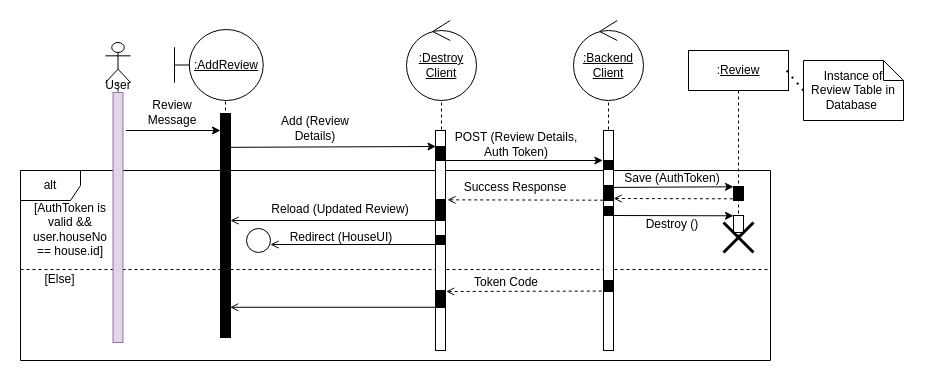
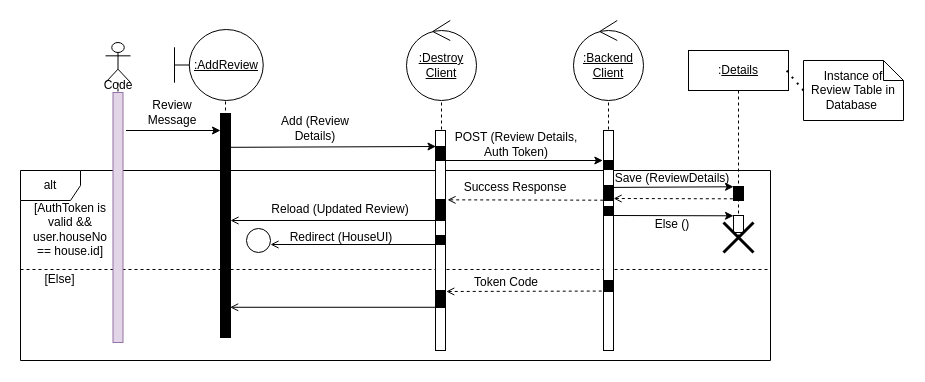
- <mxCell id="31" value=":&lt;u&gt;Review&lt;/u&gt;" style="shape=umlLifeline;perimeter=lifelinePerimeter;whiteSpace=wrap;html=1;container=1;collapsible=0;recursiveResize=0;outlineConnect=0;" parent="1" vertex="1"><mxGeometry x="688" y="50" width="100" height="190" as="geometry" /></mxCell>
+ <mxCell id="31" value=":&lt;u&gt;Details&lt;/u&gt;" style="shape=umlLifeline;perimeter=lifelinePerimeter;whiteSpace=wrap;html=1;container=1;collapsible=0;recursiveResize=0;outlineConnect=0;" parent="1" vertex="1"><mxGeometry x="688" y="50" width="100" height="190" as="geometry" /></mxCell>
- <mxCell id="30" value="User" style="text;html=1;strokeColor=none;fillColor=none;align=center;verticalAlign=middle;whiteSpace=wrap;rounded=0;" parent="28" vertex="1"><mxGeometry x="-2.5" y="28" width="30" height="30" as="geometry" /></mxCell>
+ <mxCell id="30" value="Code" style="text;html=1;strokeColor=none;fillColor=none;align=center;verticalAlign=middle;whiteSpace=wrap;rounded=0;" parent="28" vertex="1"><mxGeometry x="-2.5" y="28" width="30" height="30" as="geometry" /></mxCell>
- <mxCell id="38" value="Save (AuthToken)" style="text;html=1;strokeColor=none;fillColor=none;align=center;verticalAlign=middle;whiteSpace=wrap;rounded=0;" parent="1" vertex="1"><mxGeometry x="612" y="168" width="120" height="20" as="geometry" /></mxCell>
+ <mxCell id="38" value="Save (ReviewDetails)" style="text;html=1;strokeColor=none;fillColor=none;align=center;verticalAlign=middle;whiteSpace=wrap;rounded=0;" parent="1" vertex="1"><mxGeometry x="612" y="168" width="120" height="20" as="geometry" /></mxCell>
- <mxCell id="41" value="Destroy ()" style="text;html=1;strokeColor=none;fillColor=none;align=center;verticalAlign=middle;whiteSpace=wrap;rounded=0;" parent="1" vertex="1"><mxGeometry x="612" y="214" width="120" height="20" as="geometry" /></mxCell>
+ <mxCell id="41" value="Else ()" style="text;html=1;strokeColor=none;fillColor=none;align=center;verticalAlign=middle;whiteSpace=wrap;rounded=0;" parent="1" vertex="1"><mxGeometry x="612" y="214" width="120" height="20" as="geometry" /></mxCell>
